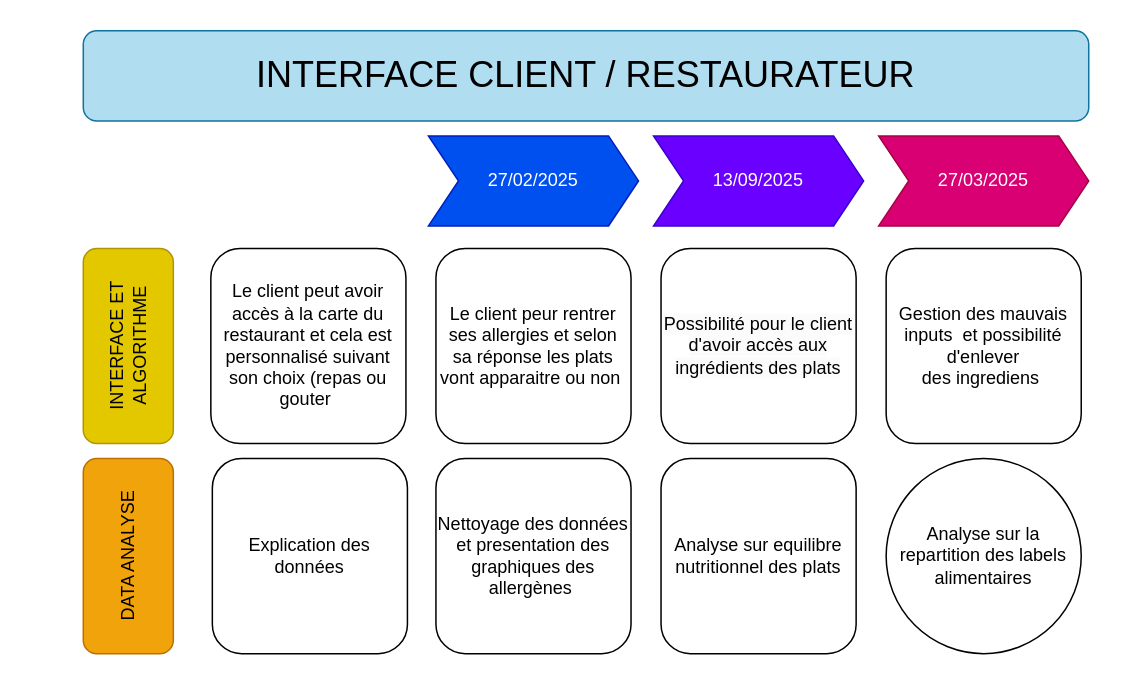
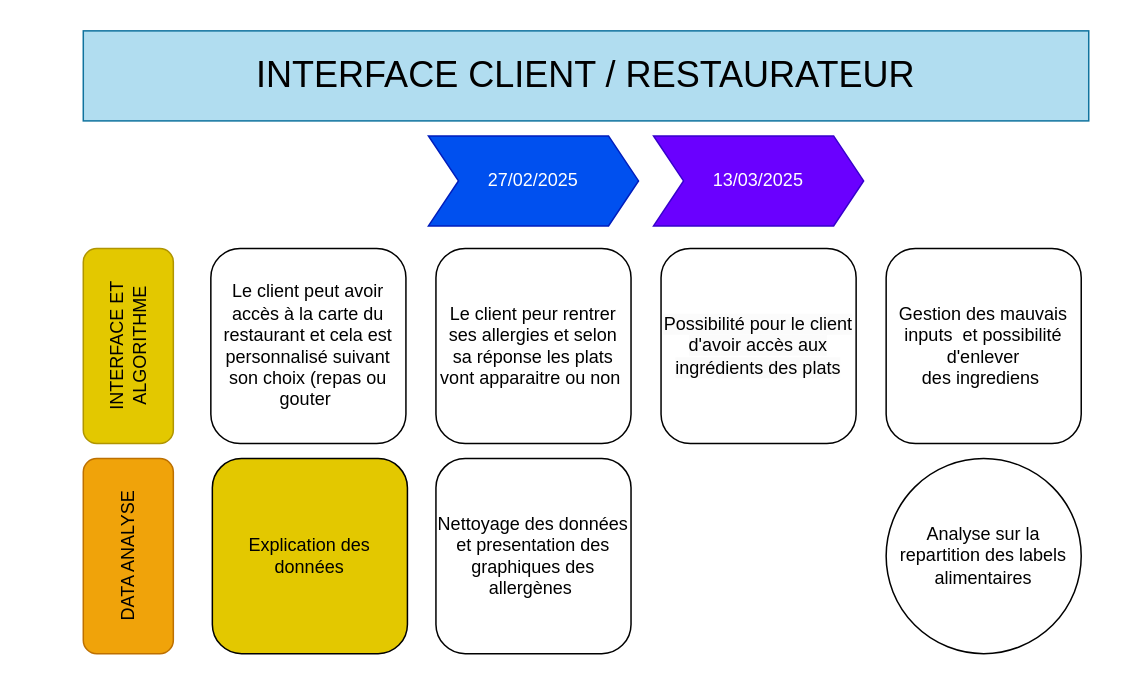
- <mxCell id="15" value="&lt;font style=&quot;font-size: 24px;&quot;&gt;INTERFACE CLIENT / RESTAURATEUR&lt;/font&gt;" style="rounded=1;whiteSpace=wrap;html=1;fillColor=#b1ddf0;strokeColor=#10739e;" parent="1" vertex="1"><mxGeometry x="55" y="20" width="670" height="60" as="geometry" /></mxCell>
+ <mxCell id="15" value="&lt;font style=&quot;font-size: 24px;&quot;&gt;INTERFACE CLIENT / RESTAURATEUR&lt;/font&gt;" style="whiteSpace=wrap;html=1;fillColor=#b1ddf0;strokeColor=#10739e;rounded=0;" parent="1" vertex="1"><mxGeometry x="55" y="20" width="670" height="60" as="geometry" /></mxCell>
- <mxCell id="4" value="13/09/2025" style="shape=step;perimeter=stepPerimeter;whiteSpace=wrap;html=1;fixedSize=1;fillColor=#6a00ff;fontColor=#ffffff;strokeColor=#3700CC;" parent="1" vertex="1"><mxGeometry x="435" y="90" width="140" height="60" as="geometry" /></mxCell>
+ <mxCell id="4" value="13/03/2025" style="shape=step;perimeter=stepPerimeter;whiteSpace=wrap;html=1;fixedSize=1;fillColor=#6a00ff;fontColor=#ffffff;strokeColor=#3700CC;" parent="1" vertex="1"><mxGeometry x="435" y="90" width="140" height="60" as="geometry" /></mxCell>
- <mxCell id="2" value="27/03/2025" style="shape=step;perimeter=stepPerimeter;whiteSpace=wrap;html=1;fixedSize=1;fillColor=#d80073;fontColor=#ffffff;strokeColor=#A50040;" parent="1" vertex="1"><mxGeometry x="585" y="90" width="140" height="60" as="geometry" /></mxCell>
- <mxCell id="13" value="Explication des données" style="rounded=1;whiteSpace=wrap;html=1;" parent="1" vertex="1"><mxGeometry x="141" y="305" width="130" height="130" as="geometry" /></mxCell>
+ <mxCell id="13" value="Explication des données" style="rounded=1;whiteSpace=wrap;html=1;fillColor=#e3c800;" parent="1" vertex="1"><mxGeometry x="141" y="305" width="130" height="130" as="geometry" /></mxCell>
- <mxCell id="11" value="Analyse sur equilibre nutritionnel des plats" style="rounded=1;whiteSpace=wrap;html=1;" parent="1" vertex="1"><mxGeometry x="440" y="305" width="130" height="130" as="geometry" /></mxCell>
